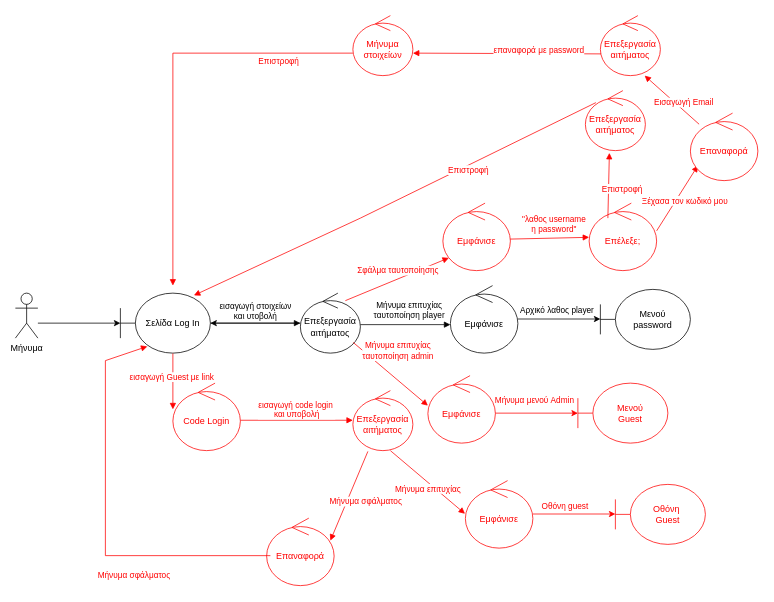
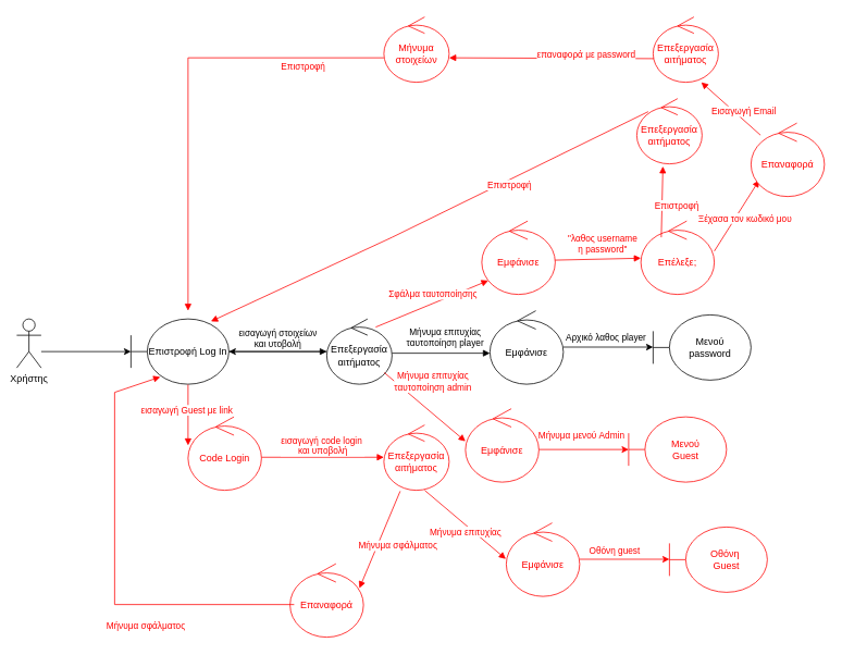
- <mxCell id="4" value="Σελίδα Log In" style="shape=umlBoundary;whiteSpace=wrap;html=1;" parent="1" vertex="1"><mxGeometry x="160" y="390" width="120" height="80" as="geometry" /></mxCell>
+ <mxCell id="4" value="Επιστροφή Log In" style="shape=umlBoundary;whiteSpace=wrap;html=1;" parent="1" vertex="1"><mxGeometry x="160" y="390" width="120" height="80" as="geometry" /></mxCell>
- <mxCell id="2" value="Μήνυμα" style="shape=umlActor;verticalLabelPosition=bottom;verticalAlign=top;html=1;" parent="1" vertex="1"><mxGeometry x="20" y="390" width="30" height="60" as="geometry" /></mxCell>
+ <mxCell id="2" value="Χρήστης" style="shape=umlActor;verticalLabelPosition=bottom;verticalAlign=top;html=1;" parent="1" vertex="1"><mxGeometry x="20" y="390" width="30" height="60" as="geometry" /></mxCell>
